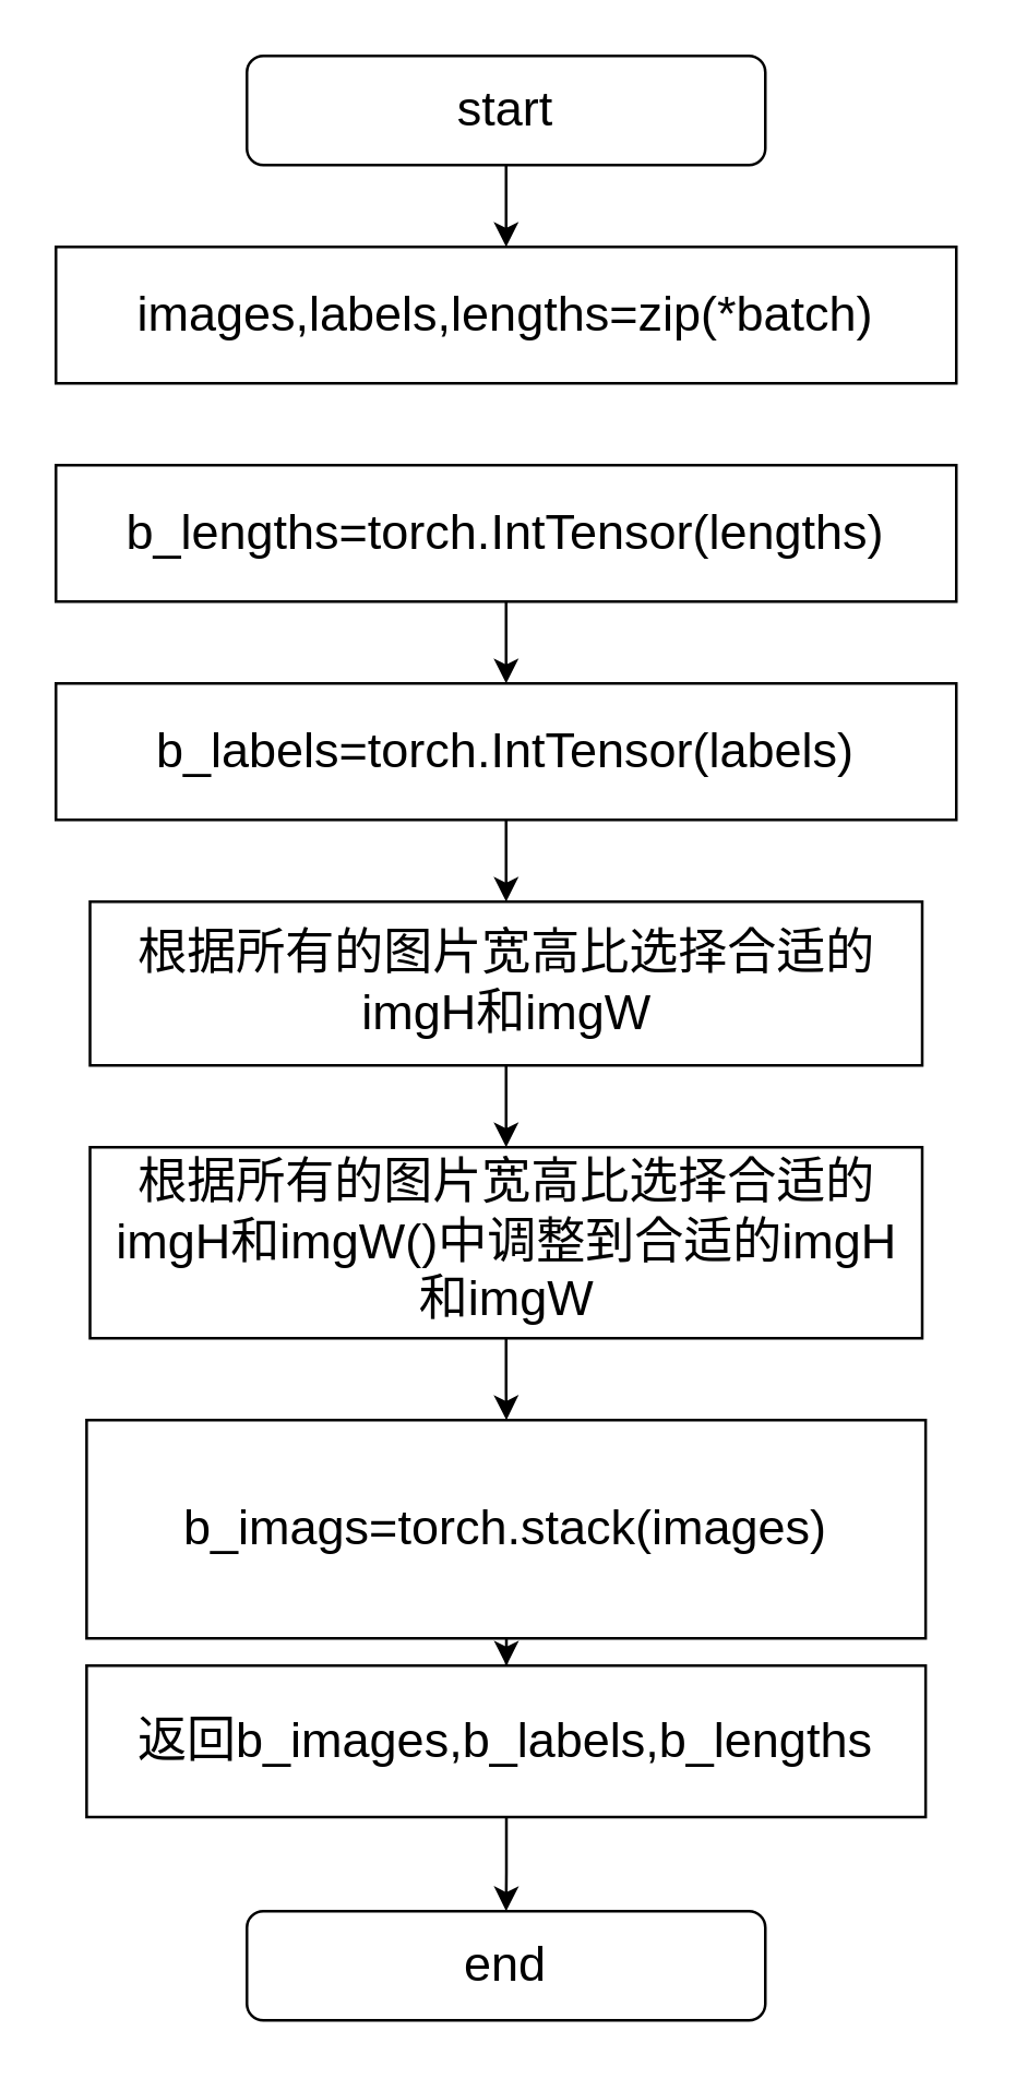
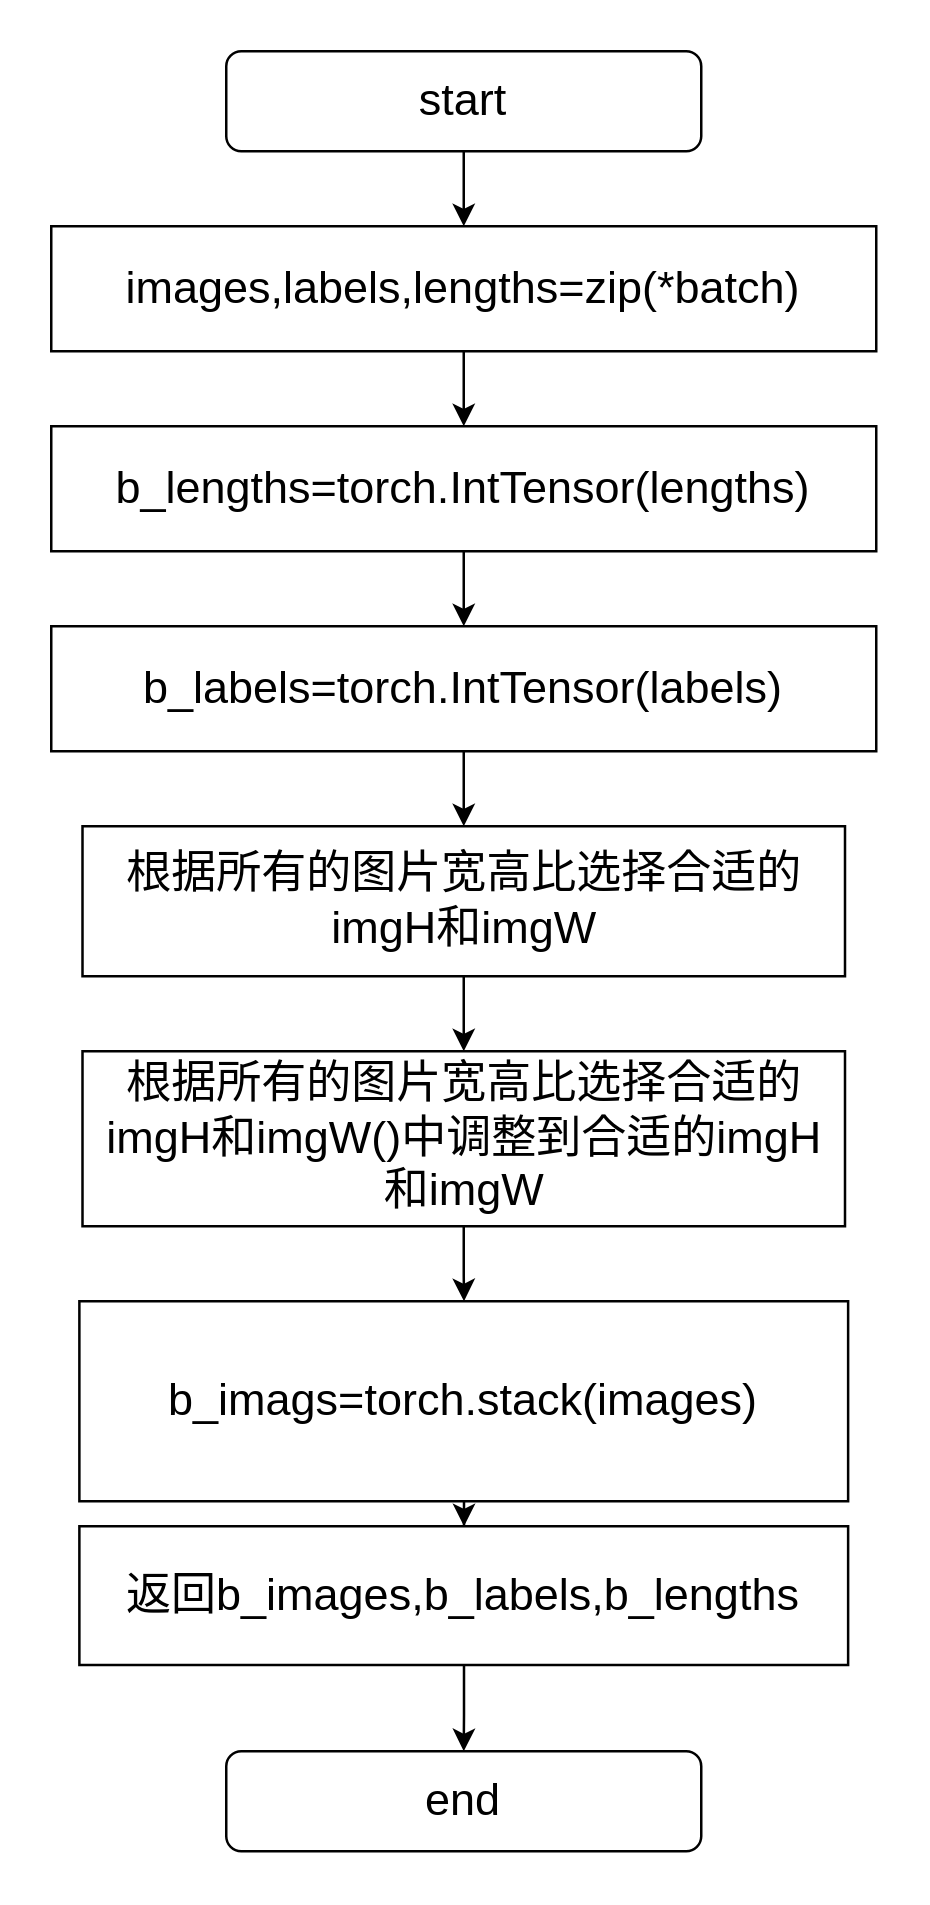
+ <mxCell id="4" value="" style="edgeStyle=orthogonalEdgeStyle;rounded=0;orthogonalLoop=1;jettySize=auto;html=1;" parent="1" source="5" target="7" edge="1"><mxGeometry relative="1" as="geometry" /></mxCell>
